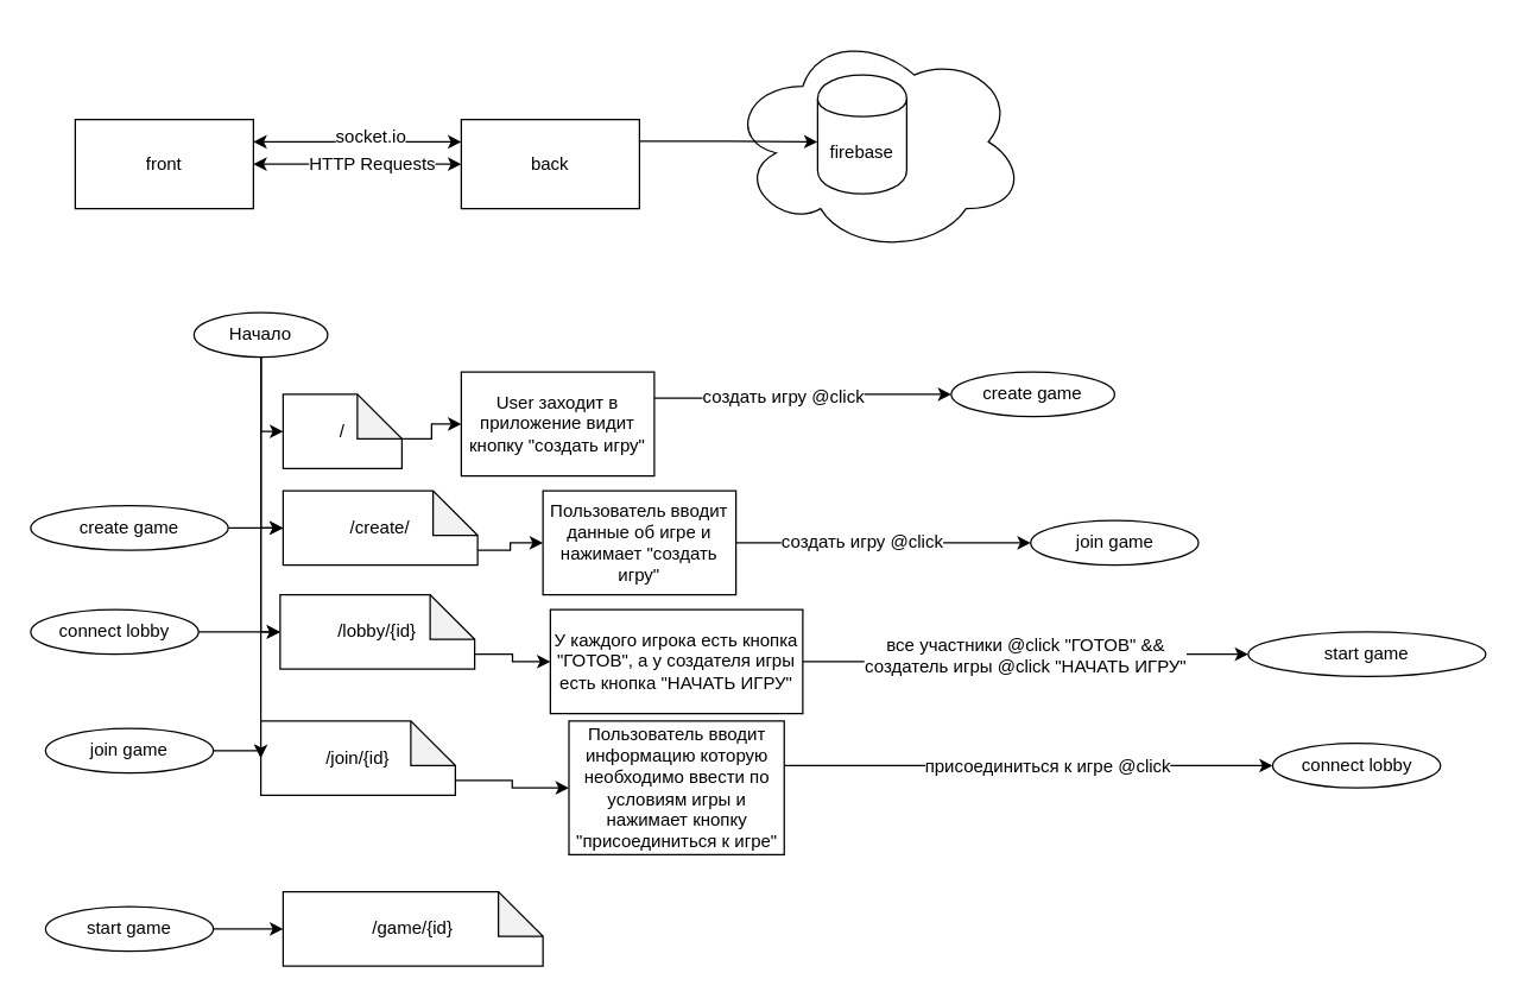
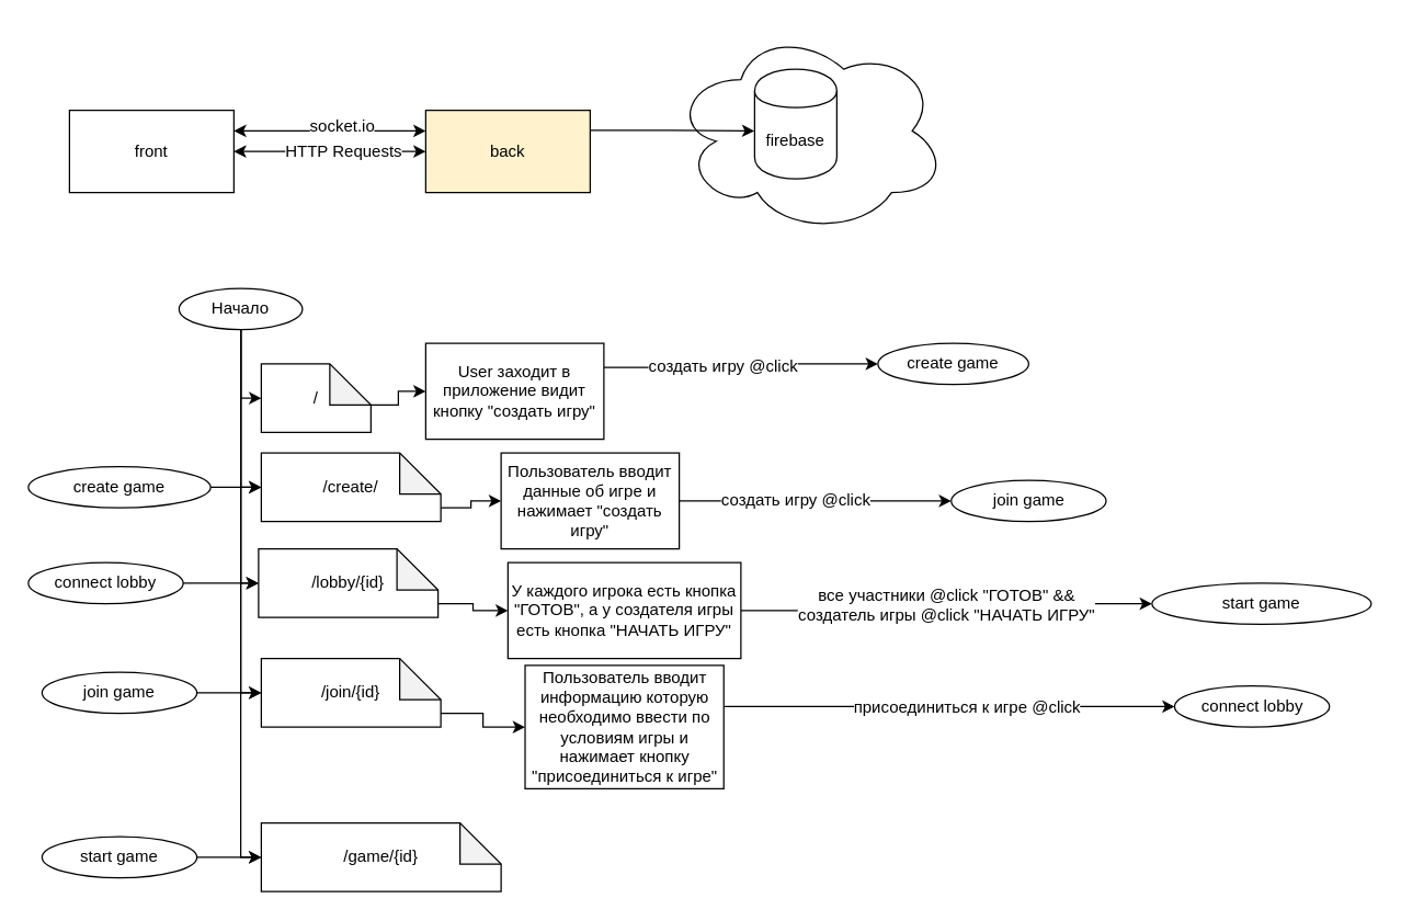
- <mxCell id="10" value="back" style="rounded=0;whiteSpace=wrap;html=1;" vertex="1" parent="1"><mxGeometry x="310" y="80" width="120" height="60" as="geometry" /></mxCell>
+ <mxCell id="10" value="back" style="rounded=0;whiteSpace=wrap;html=1;fillColor=#fff2cc;" vertex="1" parent="1"><mxGeometry x="310" y="80" width="120" height="60" as="geometry" /></mxCell>
- <mxCell id="31" value="/join/{id}" style="shape=note;whiteSpace=wrap;html=1;backgroundOutline=1;darkOpacity=0.05;" vertex="1" parent="1"><mxGeometry x="175" y="485" width="131" height="50" as="geometry" /></mxCell>
+ <mxCell id="31" value="/join/{id}" style="shape=note;whiteSpace=wrap;html=1;backgroundOutline=1;darkOpacity=0.05;" vertex="1" parent="1"><mxGeometry x="190" y="480" width="131" height="50" as="geometry" /></mxCell>
+ <mxCell id="13" style="edgeStyle=orthogonalEdgeStyle;rounded=0;orthogonalLoop=1;jettySize=auto;html=1;exitX=0.5;exitY=1;exitDx=0;exitDy=0;entryX=0;entryY=0.5;entryDx=0;entryDy=0;entryPerimeter=0;startArrow=none;startFill=0;" edge="1" parent="1" source="16" target="25"><mxGeometry relative="1" as="geometry"><Array as="points"><mxPoint x="175" y="625" /></Array></mxGeometry></mxCell>
